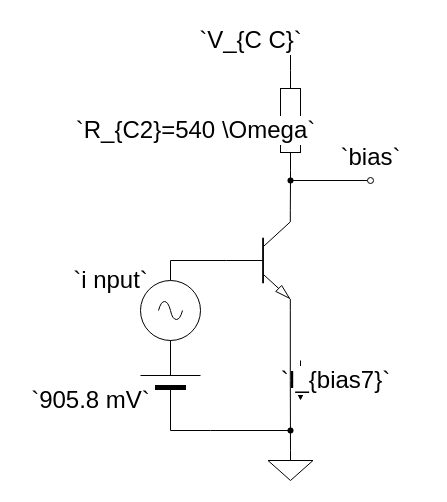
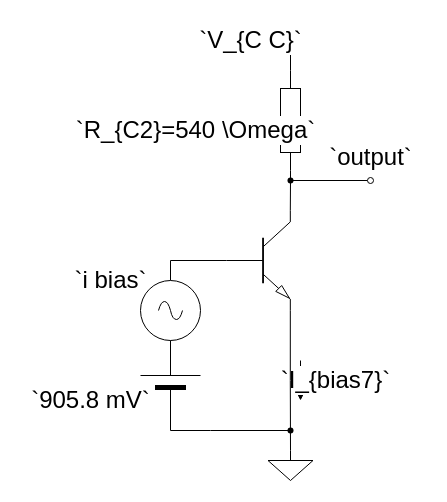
- <mxCell id="13" value="&lt;span style=&quot;font-size: 24px;&quot;&gt;`bias`&lt;/span&gt;" style="text;html=1;align=center;verticalAlign=middle;resizable=0;points=[];autosize=1;strokeColor=none;fillColor=none;fontSize=11;fontFamily=Helvetica;fontColor=default;labelBackgroundColor=default;" parent="1" vertex="1"><mxGeometry x="315" y="137" width="110" height="40" as="geometry" /></mxCell>
+ <mxCell id="13" value="&lt;span style=&quot;font-size: 24px;&quot;&gt;`output`&lt;/span&gt;" style="text;html=1;align=center;verticalAlign=middle;resizable=0;points=[];autosize=1;strokeColor=none;fillColor=none;fontSize=11;fontFamily=Helvetica;fontColor=default;labelBackgroundColor=default;" parent="1" vertex="1"><mxGeometry x="315" y="137" width="110" height="40" as="geometry" /></mxCell>
- <mxCell id="20" value="&lt;span style=&quot;font-size: 24px;&quot;&gt;`i nput`&lt;/span&gt;" style="text;html=1;align=center;verticalAlign=middle;resizable=0;points=[];autosize=1;strokeColor=none;fillColor=none;fontSize=11;fontFamily=Helvetica;fontColor=default;labelBackgroundColor=default;" parent="1" vertex="1"><mxGeometry x="60" y="260" width="100" height="40" as="geometry" /></mxCell>
+ <mxCell id="20" value="&lt;span style=&quot;font-size: 24px;&quot;&gt;`i bias`&lt;/span&gt;" style="text;html=1;align=center;verticalAlign=middle;resizable=0;points=[];autosize=1;strokeColor=none;fillColor=none;fontSize=11;fontFamily=Helvetica;fontColor=default;labelBackgroundColor=default;" parent="1" vertex="1"><mxGeometry x="60" y="260" width="100" height="40" as="geometry" /></mxCell>
